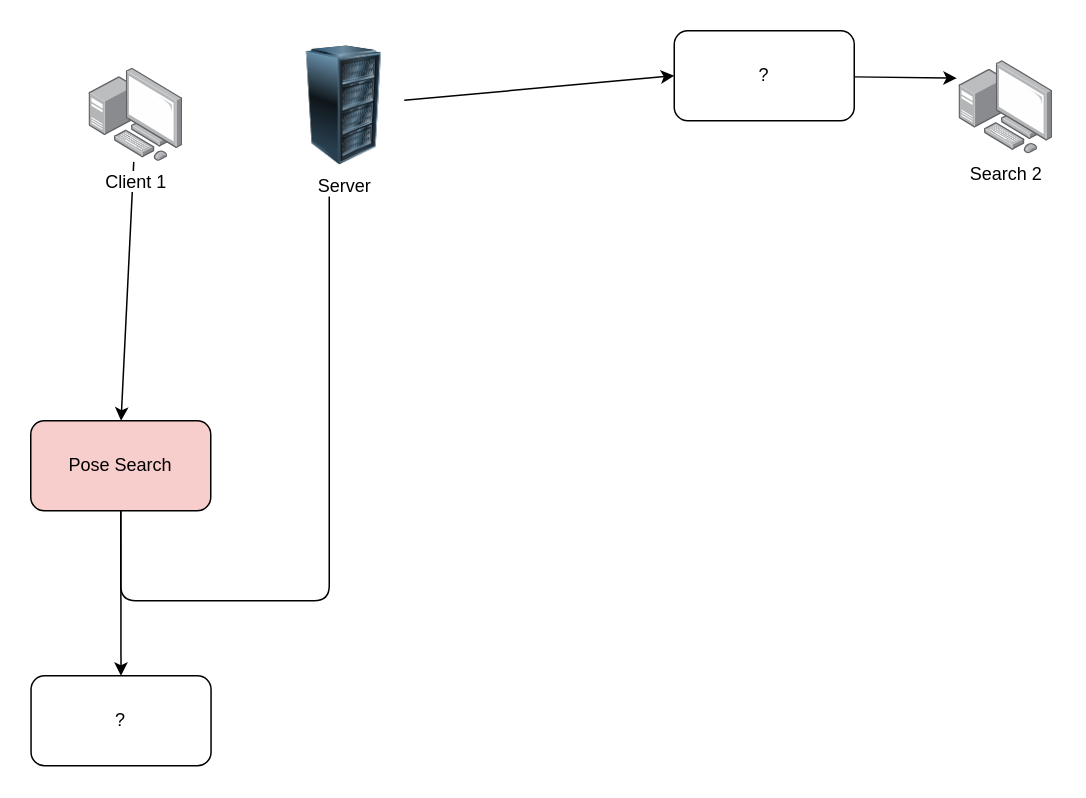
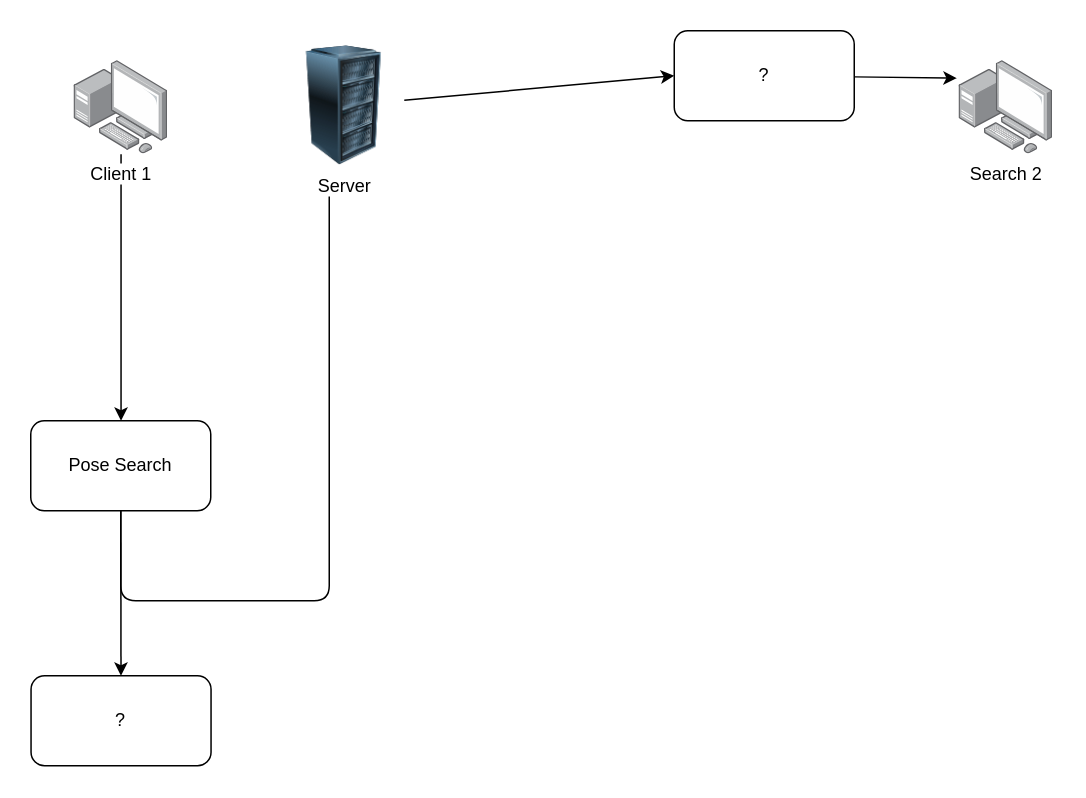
- <mxCell id="3" value="Client 1" style="points=[];aspect=fixed;html=1;align=center;shadow=0;dashed=0;image;image=img/lib/allied_telesis/computer_and_terminals/Personal_Computer_with_Server.svg;" parent="1" vertex="1"><mxGeometry x="59" y="45" width="62.4" height="62.4" as="geometry" /></mxCell>
+ <mxCell id="3" value="Client 1" style="points=[];aspect=fixed;html=1;align=center;shadow=0;dashed=0;image;image=img/lib/allied_telesis/computer_and_terminals/Personal_Computer_with_Server.svg;" parent="1" vertex="1"><mxGeometry x="49" y="40" width="62.4" height="62.4" as="geometry" /></mxCell>
- <mxCell id="7" value="Pose Search" style="rounded=1;whiteSpace=wrap;html=1;fillColor=#f8cecc;" parent="1" vertex="1"><mxGeometry x="20" y="280" width="120" height="60" as="geometry" /></mxCell>
+ <mxCell id="7" value="Pose Search" style="rounded=1;whiteSpace=wrap;html=1;" parent="1" vertex="1"><mxGeometry x="20" y="280" width="120" height="60" as="geometry" /></mxCell>
